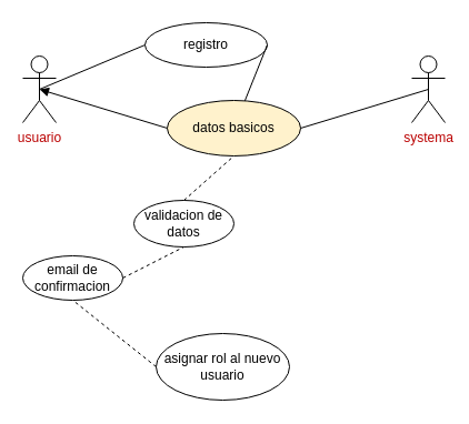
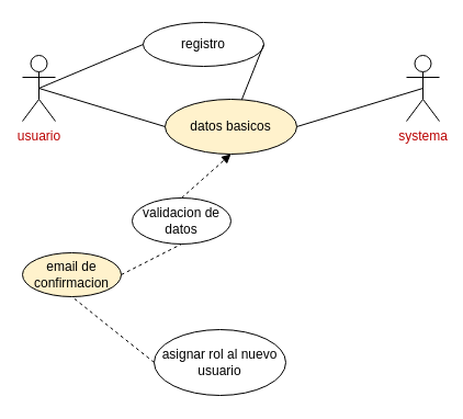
- <mxCell id="15" value="" style="endArrow=block;html=1;entryX=0.5;entryY=0.5;entryDx=0;entryDy=0;entryPerimeter=0;exitX=0;exitY=0.5;exitDx=0;exitDy=0;" edge="1" parent="1" source="10" target="2"><mxGeometry width="50" height="50" relative="1" as="geometry"><mxPoint x="110" y="130" as="sourcePoint" /><mxPoint x="160" y="80" as="targetPoint" /></mxGeometry></mxCell>
+ <mxCell id="15" value="" style="endArrow=none;html=1;entryX=0.5;entryY=0.5;entryDx=0;entryDy=0;entryPerimeter=0;exitX=0;exitY=0.5;exitDx=0;exitDy=0;" edge="1" parent="1" source="10" target="2"><mxGeometry width="50" height="50" relative="1" as="geometry"><mxPoint x="110" y="130" as="sourcePoint" /><mxPoint x="160" y="80" as="targetPoint" /></mxGeometry></mxCell>
- <mxCell id="11" value="" style="endArrow=none;dashed=1;html=1;entryX=0.5;entryY=1;entryDx=0;entryDy=0;exitX=0.5;exitY=0;exitDx=0;exitDy=0;" edge="1" parent="1" source="5" target="10"><mxGeometry width="50" height="50" relative="1" as="geometry"><mxPoint x="50" y="160" as="sourcePoint" /><mxPoint x="270" y="40" as="targetPoint" /></mxGeometry></mxCell>
+ <mxCell id="11" value="" style="endArrow=block;dashed=1;html=1;entryX=0.5;entryY=1;entryDx=0;entryDy=0;exitX=0.5;exitY=0;exitDx=0;exitDy=0;" edge="1" parent="1" source="5" target="10"><mxGeometry width="50" height="50" relative="1" as="geometry"><mxPoint x="50" y="160" as="sourcePoint" /><mxPoint x="270" y="40" as="targetPoint" /></mxGeometry></mxCell>
- <mxCell id="8" value="email de confirmacion" style="ellipse;whiteSpace=wrap;html=1;" parent="1" vertex="1"><mxGeometry x="20" y="230" width="90" height="40" as="geometry" /></mxCell>
+ <mxCell id="8" value="email de confirmacion" style="ellipse;whiteSpace=wrap;html=1;fillColor=#fff2cc;" parent="1" vertex="1"><mxGeometry x="20" y="230" width="90" height="40" as="geometry" /></mxCell>
